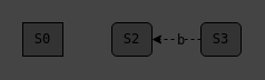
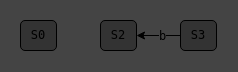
- <mxCell id="2" value="&lt;div style=&quot;&quot;&gt;S0&lt;/div&gt;" style="whiteSpace=wrap;html=1;fontFamily=monospace;align=center;spacing=7;verticalAlign=middle;spacingTop=0;fillColor=#333333;rounded=0;" vertex="1" parent="1"><mxGeometry x="20" y="20" width="36" height="30" as="geometry" /></mxCell>
+ <mxCell id="2" value="&lt;div style=&quot;&quot;&gt;S0&lt;/div&gt;" style="rounded=1;whiteSpace=wrap;html=1;fontFamily=monospace;align=center;spacing=7;verticalAlign=middle;spacingTop=0;fillColor=#333333;" vertex="1" parent="1"><mxGeometry x="20" y="20" width="36" height="30" as="geometry" /></mxCell>
- <mxCell id="4" style="edgeStyle=orthogonalEdgeStyle;rounded=0;orthogonalLoop=1;jettySize=auto;html=1;fontFamily=monospace;fontSize=12;fontColor=default;labelBackgroundColor=#444444;resizable=0;dashed=1;" edge="1" parent="1" source="6" target="3"><mxGeometry relative="1" as="geometry" /></mxCell>
+ <mxCell id="4" style="edgeStyle=orthogonalEdgeStyle;rounded=0;orthogonalLoop=1;jettySize=auto;html=1;fontFamily=monospace;fontSize=12;fontColor=default;labelBackgroundColor=#444444;resizable=0;" edge="1" parent="1" source="6" target="3"><mxGeometry relative="1" as="geometry" /></mxCell>
